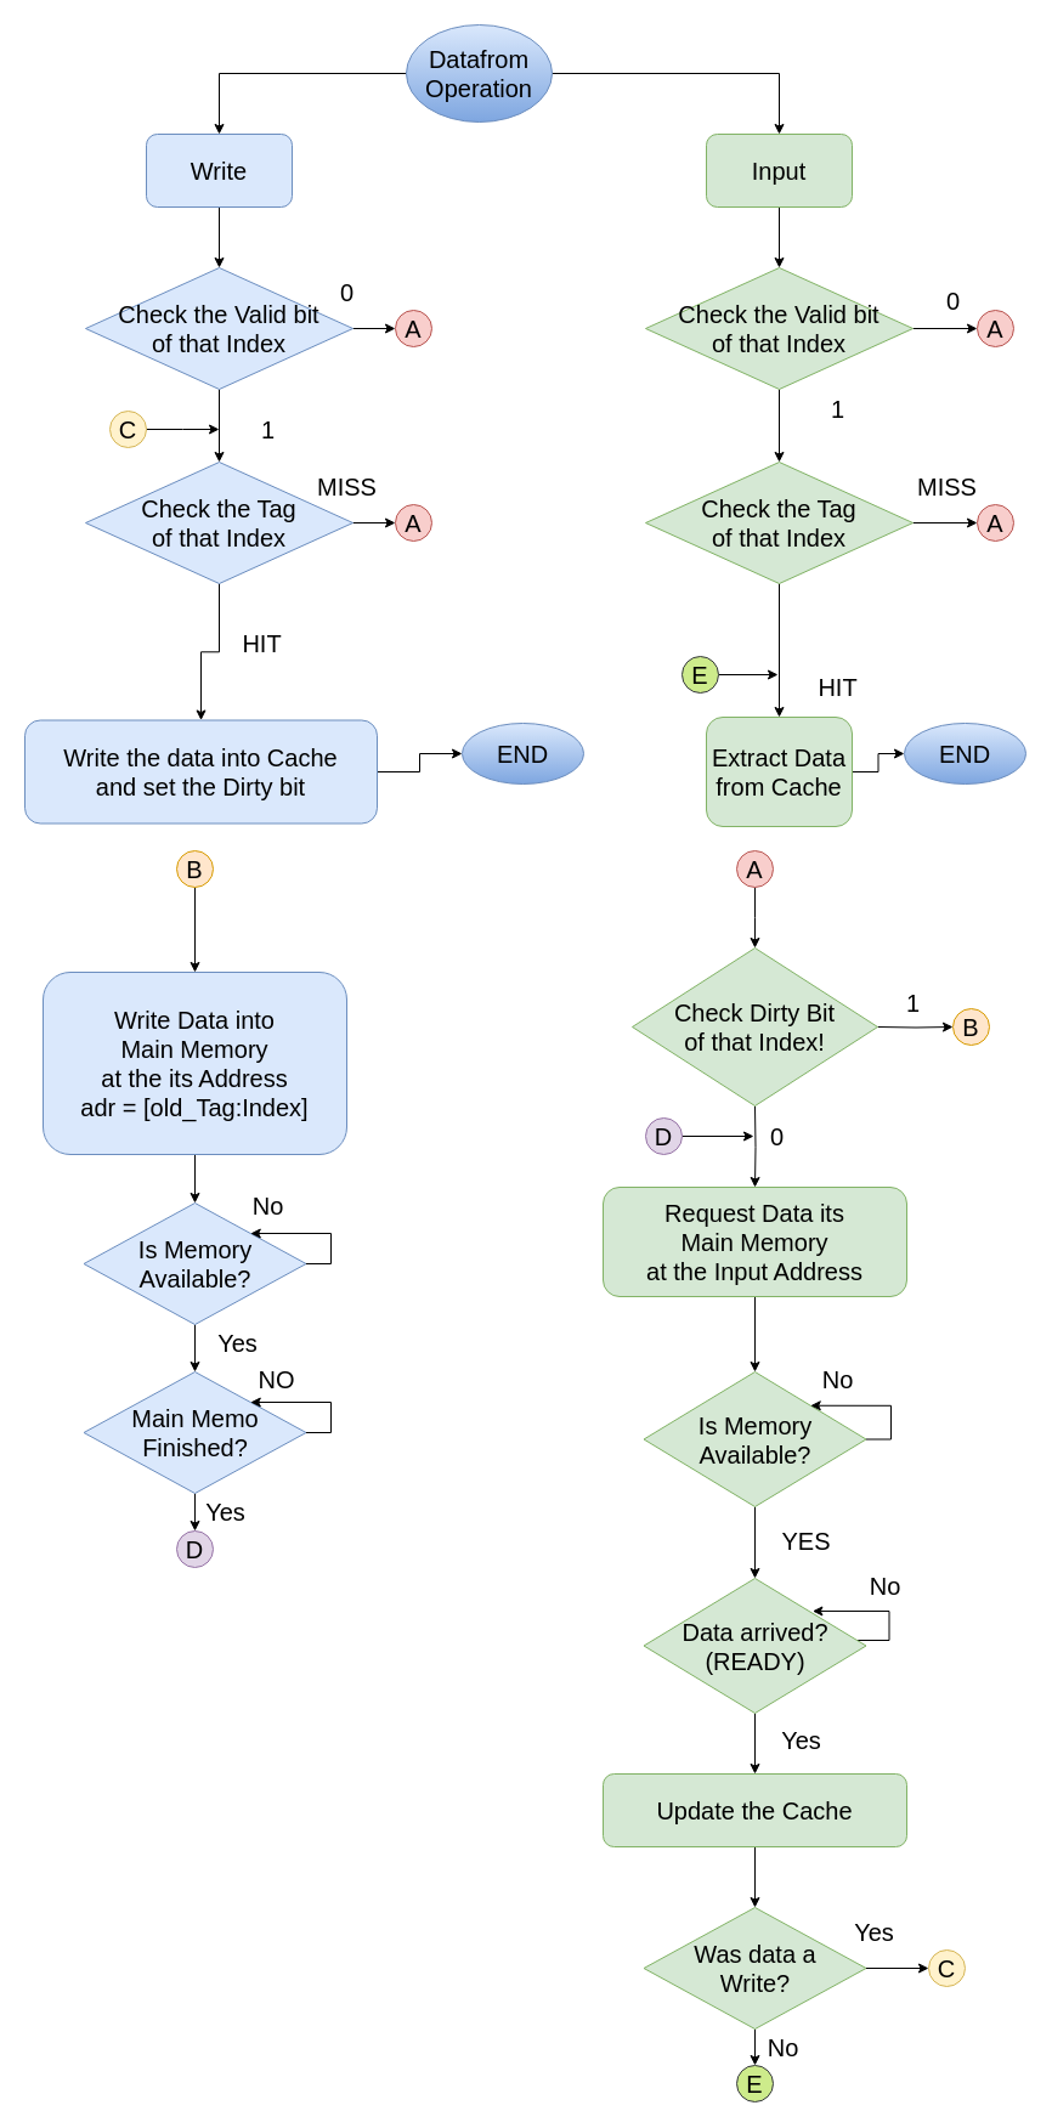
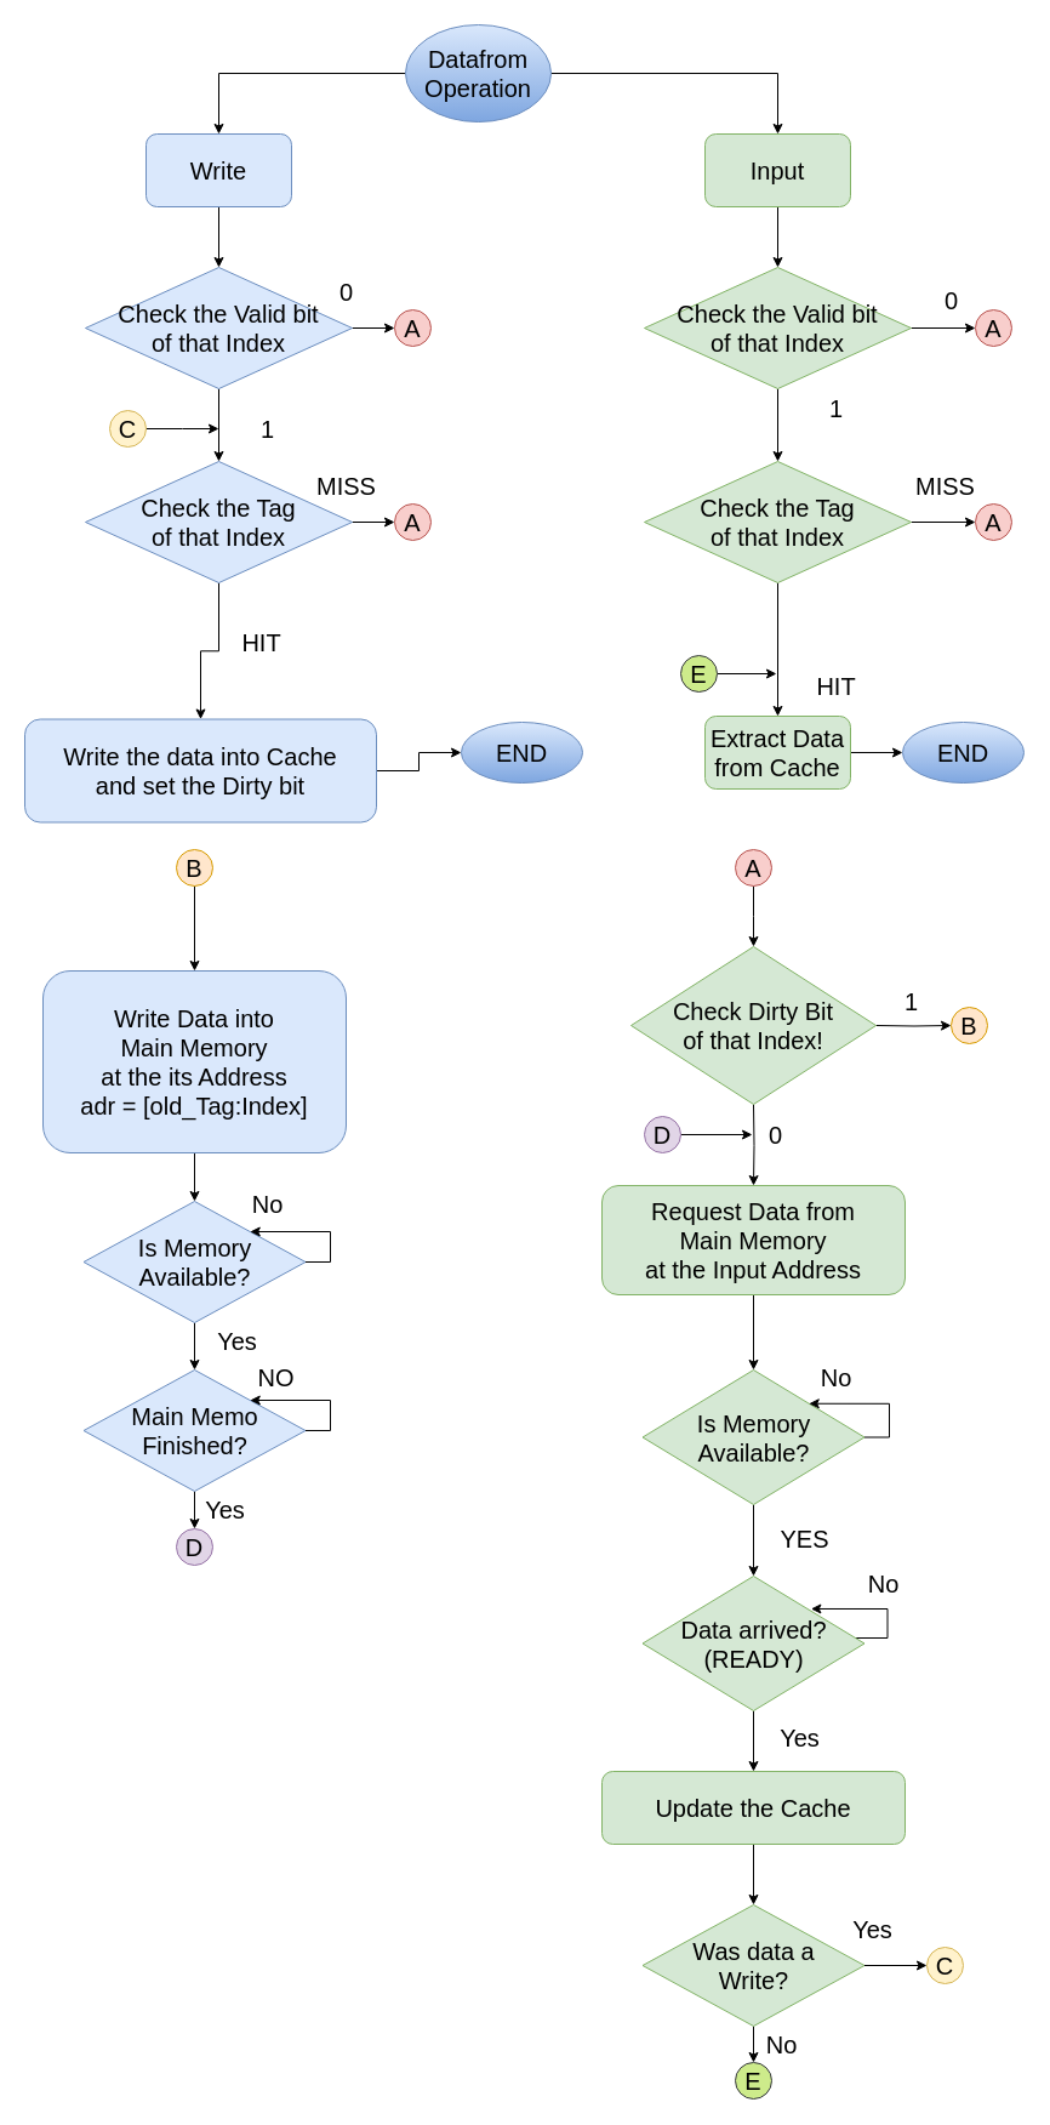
- <mxCell id="18" value="Extract Data&lt;br style=&quot;font-size: 20px;&quot;&gt;from Cache" style="rounded=1;whiteSpace=wrap;html=1;fontSize=20;fillColor=#d5e8d4;strokeColor=#82b366;" parent="1" vertex="1"><mxGeometry x="581" y="590" width="120" height="90" as="geometry" /></mxCell>
+ <mxCell id="18" value="Extract Data&lt;br style=&quot;font-size: 20px;&quot;&gt;from Cache" style="rounded=1;whiteSpace=wrap;html=1;fontSize=20;fillColor=#d5e8d4;strokeColor=#82b366;" parent="1" vertex="1"><mxGeometry x="581" y="590" width="120" height="60" as="geometry" /></mxCell>
- <mxCell id="27" value="Request Data its&lt;br style=&quot;font-size: 20px;&quot;&gt;Main Memory&lt;br style=&quot;font-size: 20px;&quot;&gt;at the Input Address" style="rounded=1;whiteSpace=wrap;html=1;fontSize=20;fillColor=#d5e8d4;strokeColor=#82b366;" parent="1" vertex="1"><mxGeometry x="496" y="977" width="250" height="90" as="geometry" /></mxCell>
+ <mxCell id="27" value="Request Data from&lt;br style=&quot;font-size: 20px;&quot;&gt;Main Memory&lt;br style=&quot;font-size: 20px;&quot;&gt;at the Input Address" style="rounded=1;whiteSpace=wrap;html=1;fontSize=20;fillColor=#d5e8d4;strokeColor=#82b366;" parent="1" vertex="1"><mxGeometry x="496" y="977" width="250" height="90" as="geometry" /></mxCell>
